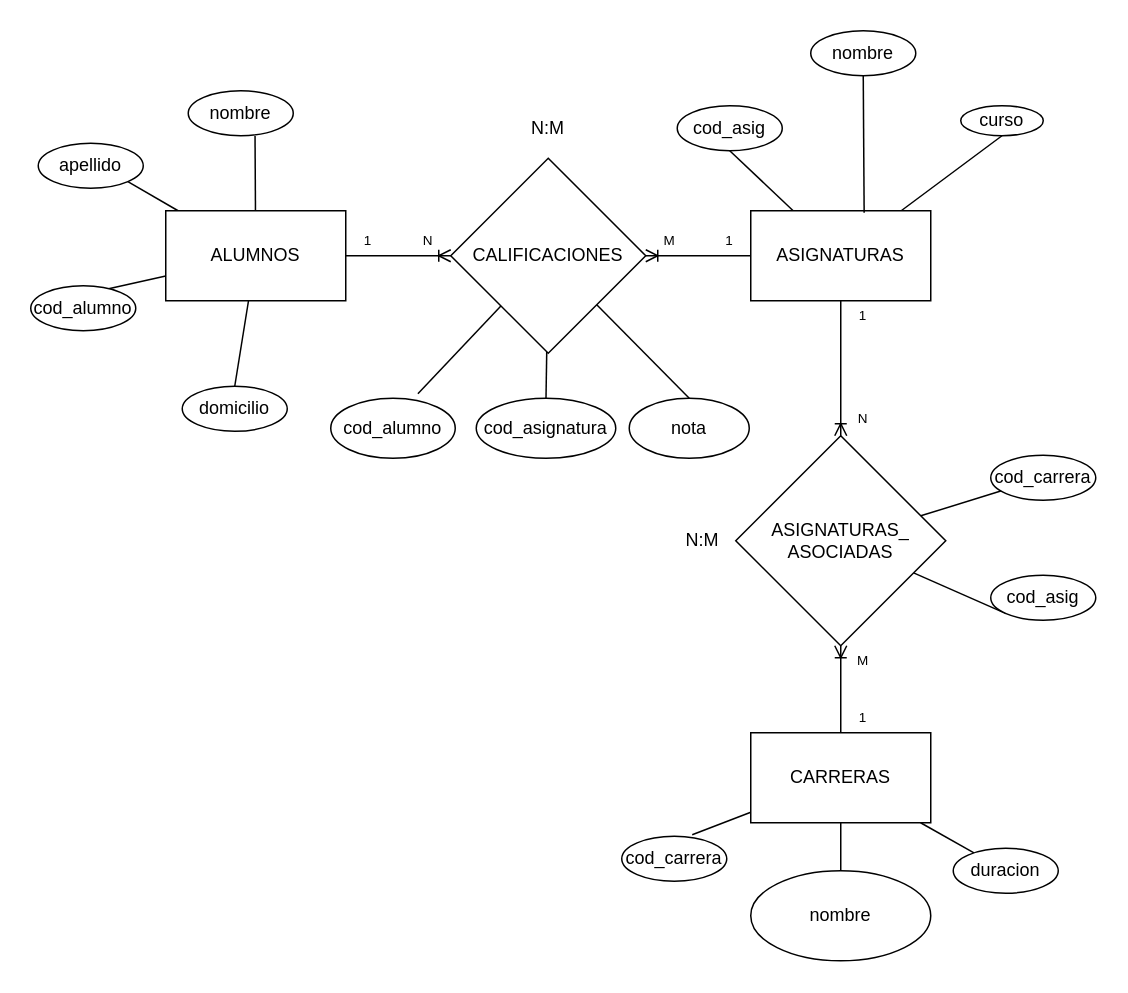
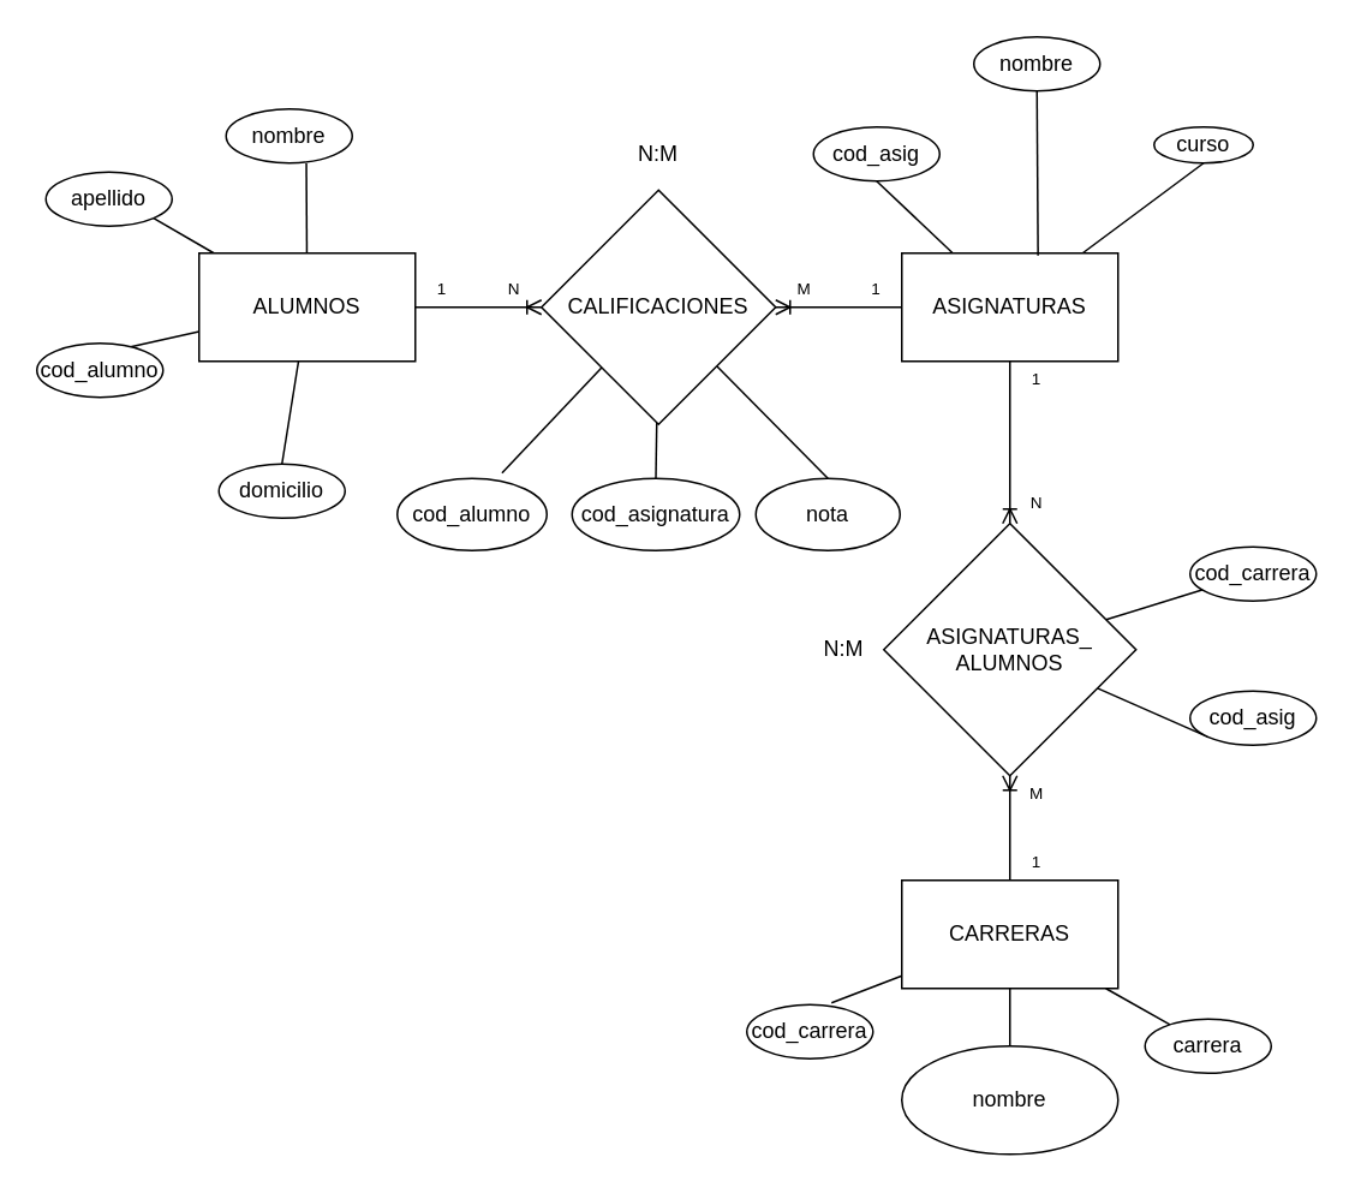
- <mxCell id="43" value="ASIGNATURAS_&lt;br&gt;ASOCIADAS" style="rhombus;whiteSpace=wrap;html=1;" vertex="1" parent="1"><mxGeometry x="490" y="290" width="140" height="140" as="geometry" /></mxCell>
+ <mxCell id="43" value="ASIGNATURAS_&lt;br&gt;ALUMNOS" style="rhombus;whiteSpace=wrap;html=1;" vertex="1" parent="1"><mxGeometry x="490" y="290" width="140" height="140" as="geometry" /></mxCell>
- <mxCell id="40" value="duracion" style="ellipse;whiteSpace=wrap;html=1;" vertex="1" parent="1"><mxGeometry x="635" y="565" width="70" height="30" as="geometry" /></mxCell>
+ <mxCell id="40" value="carrera" style="ellipse;whiteSpace=wrap;html=1;" vertex="1" parent="1"><mxGeometry x="635" y="565" width="70" height="30" as="geometry" /></mxCell>
